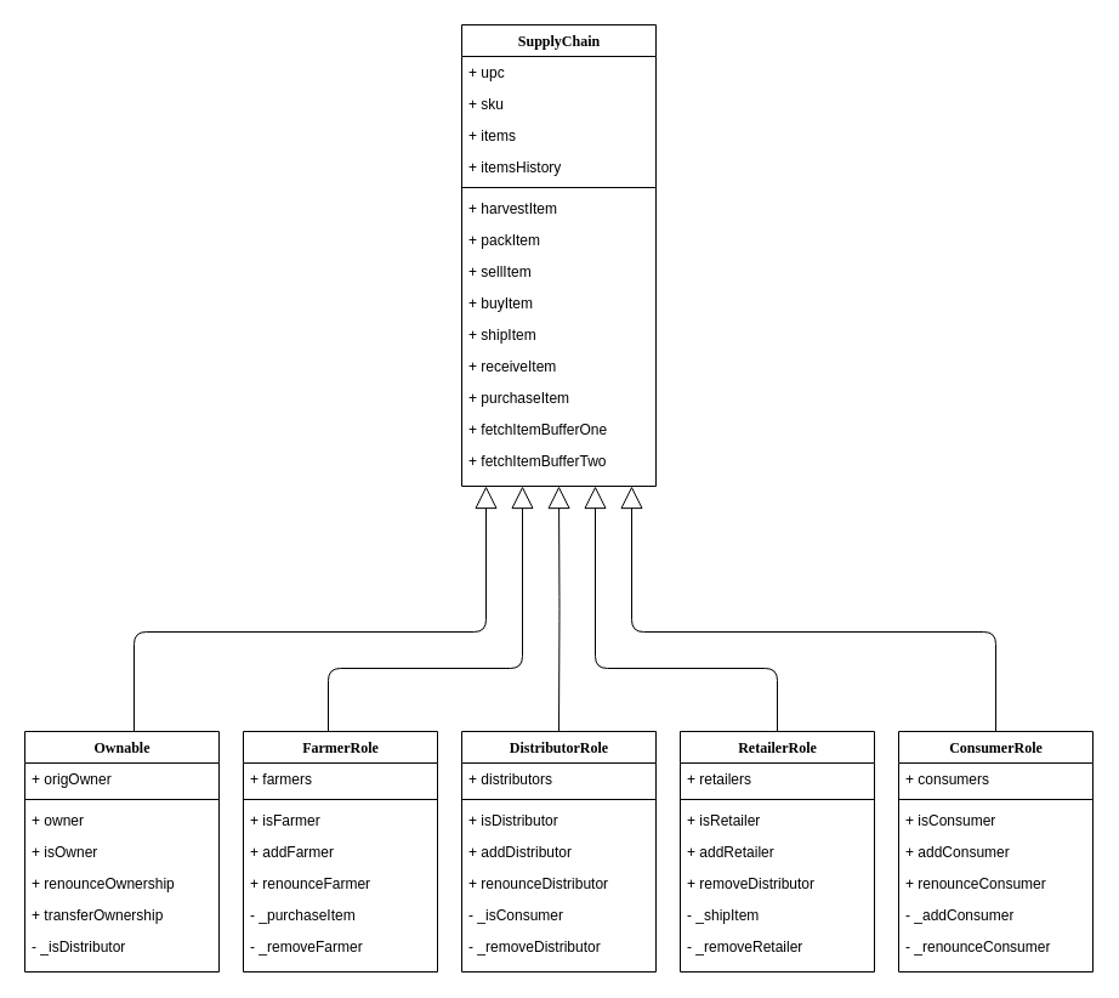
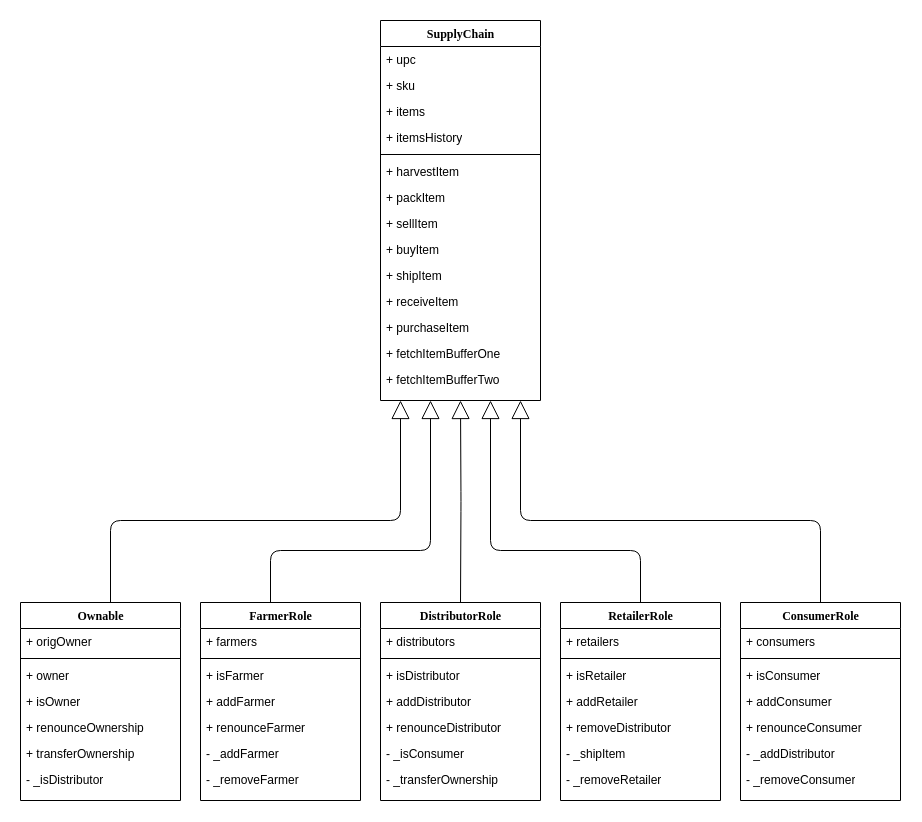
- <mxCell id="26" value="- _purchaseItem" style="text;html=1;strokeColor=none;fillColor=none;align=left;verticalAlign=top;spacingLeft=4;spacingRight=4;whiteSpace=wrap;overflow=hidden;rotatable=0;points=[[0,0.5],[1,0.5]];portConstraint=eastwest;" vertex="1" parent="20"><mxGeometry y="138" width="160" height="26" as="geometry" /></mxCell>
+ <mxCell id="26" value="- _addFarmer" style="text;html=1;strokeColor=none;fillColor=none;align=left;verticalAlign=top;spacingLeft=4;spacingRight=4;whiteSpace=wrap;overflow=hidden;rotatable=0;points=[[0,0.5],[1,0.5]];portConstraint=eastwest;" vertex="1" parent="20"><mxGeometry y="138" width="160" height="26" as="geometry" /></mxCell>
- <mxCell id="60" value="- _addConsumer" style="text;html=1;strokeColor=none;fillColor=none;align=left;verticalAlign=top;spacingLeft=4;spacingRight=4;whiteSpace=wrap;overflow=hidden;rotatable=0;points=[[0,0.5],[1,0.5]];portConstraint=eastwest;" vertex="1" parent="54"><mxGeometry y="138" width="160" height="26" as="geometry" /></mxCell>
+ <mxCell id="60" value="- _addDistributor" style="text;html=1;strokeColor=none;fillColor=none;align=left;verticalAlign=top;spacingLeft=4;spacingRight=4;whiteSpace=wrap;overflow=hidden;rotatable=0;points=[[0,0.5],[1,0.5]];portConstraint=eastwest;" vertex="1" parent="54"><mxGeometry y="138" width="160" height="26" as="geometry" /></mxCell>
- <mxCell id="45" value="- _removeDistributor" style="text;html=1;strokeColor=none;fillColor=none;align=left;verticalAlign=top;spacingLeft=4;spacingRight=4;whiteSpace=wrap;overflow=hidden;rotatable=0;points=[[0,0.5],[1,0.5]];portConstraint=eastwest;" vertex="1" parent="38"><mxGeometry y="164" width="160" height="26" as="geometry" /></mxCell>
+ <mxCell id="45" value="- _transferOwnership" style="text;html=1;strokeColor=none;fillColor=none;align=left;verticalAlign=top;spacingLeft=4;spacingRight=4;whiteSpace=wrap;overflow=hidden;rotatable=0;points=[[0,0.5],[1,0.5]];portConstraint=eastwest;" vertex="1" parent="38"><mxGeometry y="164" width="160" height="26" as="geometry" /></mxCell>
- <mxCell id="61" value="- _renounceConsumer" style="text;html=1;strokeColor=none;fillColor=none;align=left;verticalAlign=top;spacingLeft=4;spacingRight=4;whiteSpace=wrap;overflow=hidden;rotatable=0;points=[[0,0.5],[1,0.5]];portConstraint=eastwest;" vertex="1" parent="54"><mxGeometry y="164" width="160" height="26" as="geometry" /></mxCell>
+ <mxCell id="61" value="- _removeConsumer" style="text;html=1;strokeColor=none;fillColor=none;align=left;verticalAlign=top;spacingLeft=4;spacingRight=4;whiteSpace=wrap;overflow=hidden;rotatable=0;points=[[0,0.5],[1,0.5]];portConstraint=eastwest;" vertex="1" parent="54"><mxGeometry y="164" width="160" height="26" as="geometry" /></mxCell>
